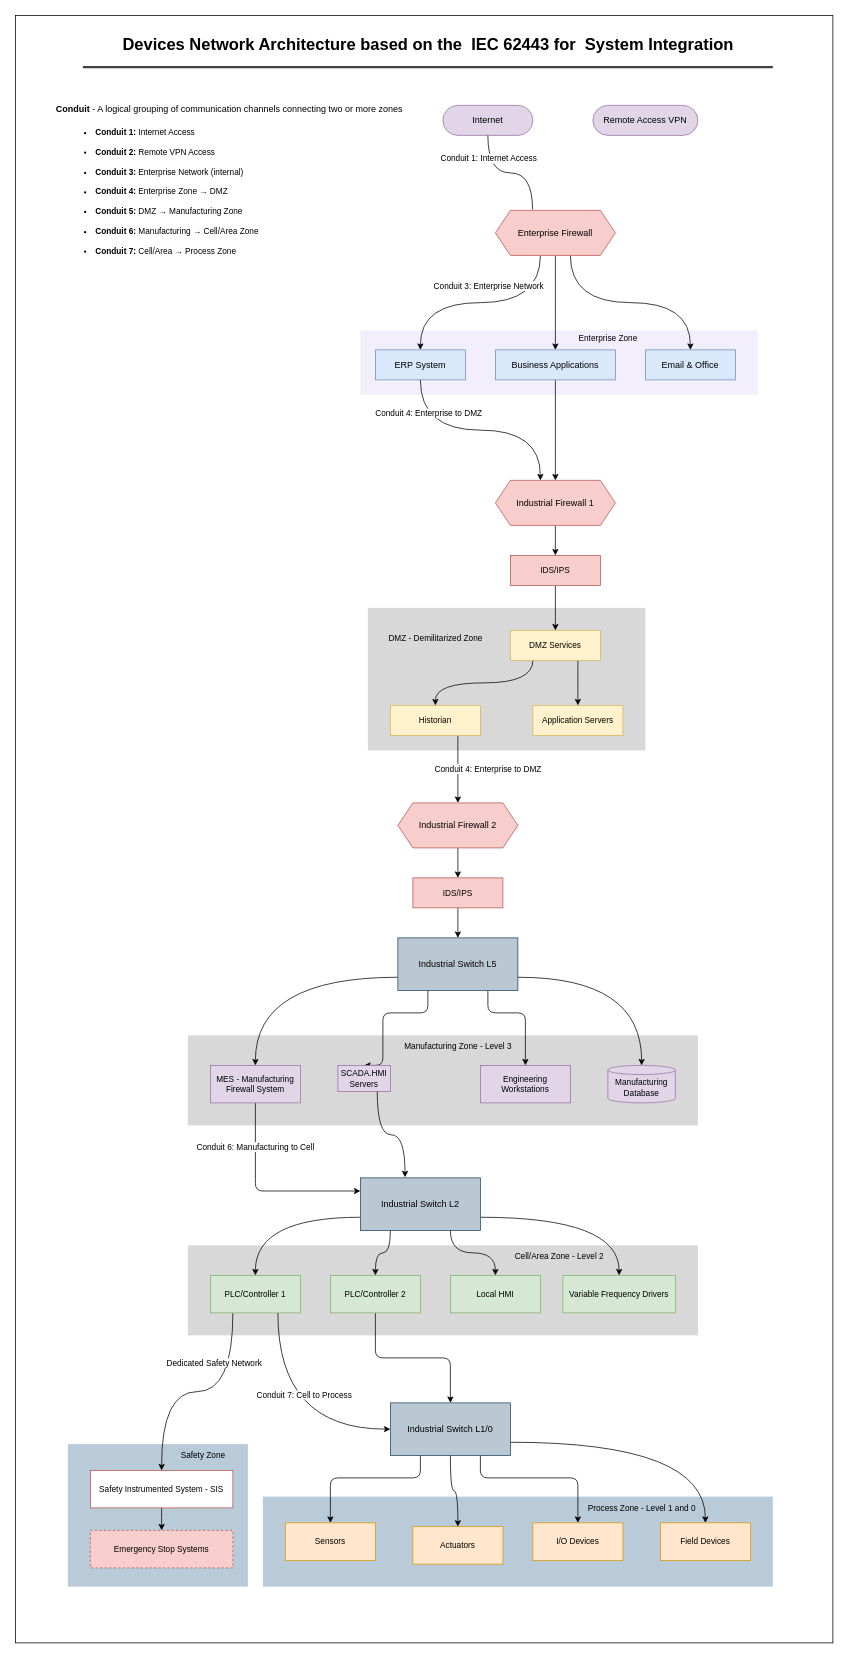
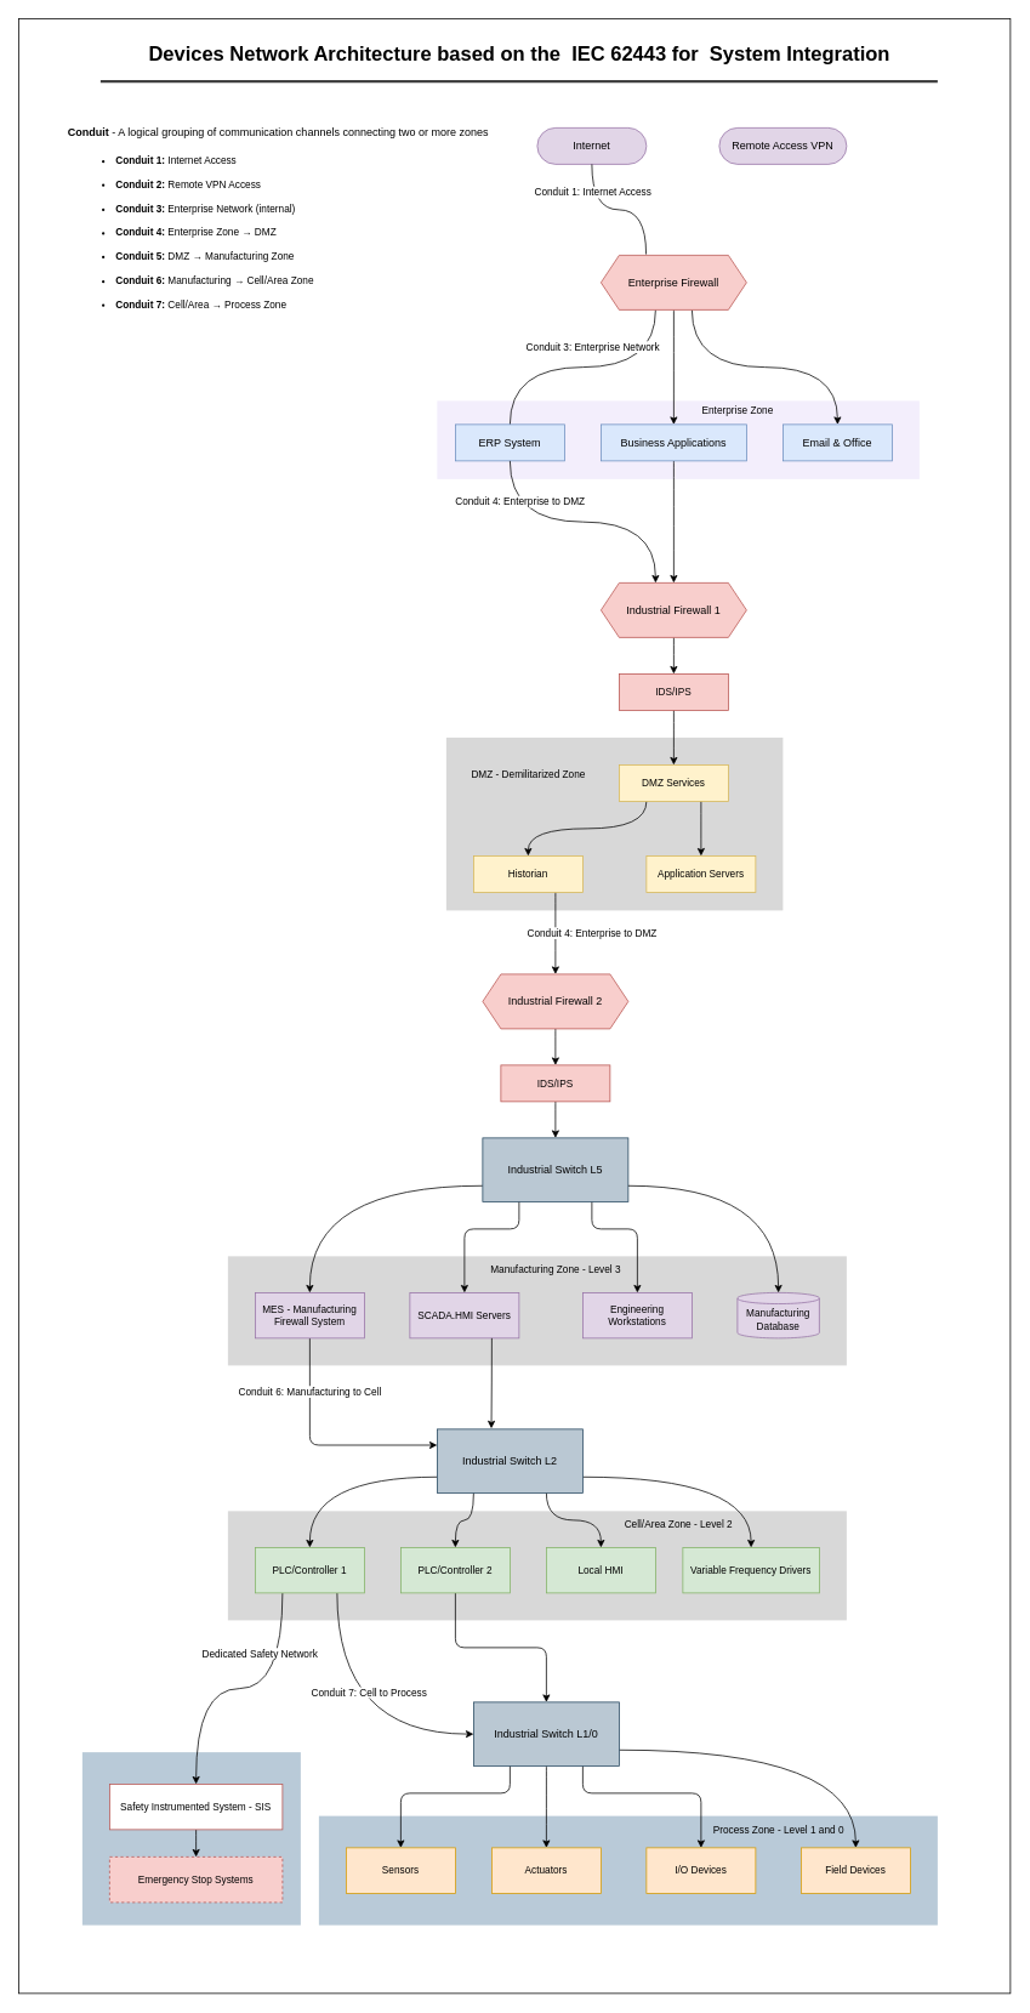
- <mxCell id="12" style="edgeStyle=orthogonalEdgeStyle;rounded=0;orthogonalLoop=1;jettySize=auto;html=1;exitX=0.375;exitY=1;exitDx=0;exitDy=0;entryX=0.5;entryY=0;entryDx=0;entryDy=0;curved=1;" edge="1" parent="2" source="16" target="19"><mxGeometry relative="1" as="geometry" /></mxCell>
+ <mxCell id="12" style="edgeStyle=orthogonalEdgeStyle;rounded=0;orthogonalLoop=1;jettySize=auto;html=1;exitX=0.375;exitY=1;exitDx=0;exitDy=0;entryX=0.5;entryY=0;entryDx=0;entryDy=0;curved=1;endArrow=none;" edge="1" parent="2" source="16" target="19"><mxGeometry relative="1" as="geometry" /></mxCell>
- <mxCell id="49" value="SCADA.HMI Servers" style="rounded=0;whiteSpace=wrap;html=1;fontFamily=Helvetica;fontSize=11;labelBackgroundColor=none;fillColor=#e1d5e7;strokeColor=#9673a6;" vertex="1" parent="2"><mxGeometry x="430" y="1400" width="70" height="35" as="geometry" /></mxCell>
+ <mxCell id="49" value="SCADA.HMI Servers" style="rounded=0;whiteSpace=wrap;html=1;fontFamily=Helvetica;fontSize=11;labelBackgroundColor=none;fillColor=#e1d5e7;strokeColor=#9673a6;" vertex="1" parent="2"><mxGeometry x="430" y="1400" width="120" height="50" as="geometry" /></mxCell>
- <mxCell id="83" value="Safety Zone" style="text;html=1;align=center;verticalAlign=middle;resizable=0;points=[];autosize=1;strokeColor=none;fillColor=none;fontFamily=Helvetica;fontSize=11;fontColor=default;labelBackgroundColor=none;" vertex="1" parent="2"><mxGeometry x="210" y="1905" width="80" height="30" as="geometry" /></mxCell>
- <mxCell id="76" value="Actuators" style="rounded=0;whiteSpace=wrap;html=1;fontFamily=Helvetica;fontSize=11;labelBackgroundColor=none;fillColor=#ffe6cc;strokeColor=#d79b00;" vertex="1" parent="2"><mxGeometry x="530" y="2015" width="120" height="50" as="geometry" /></mxCell>
+ <mxCell id="76" value="Actuators" style="rounded=0;whiteSpace=wrap;html=1;fontFamily=Helvetica;fontSize=11;labelBackgroundColor=none;fillColor=#ffe6cc;strokeColor=#d79b00;" vertex="1" parent="2"><mxGeometry x="520" y="2010" width="120" height="50" as="geometry" /></mxCell>
